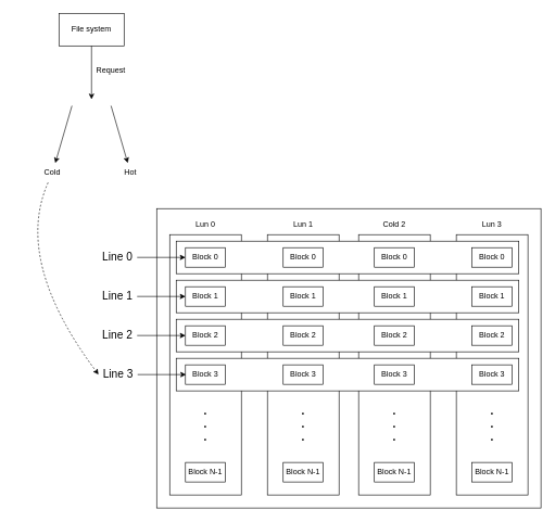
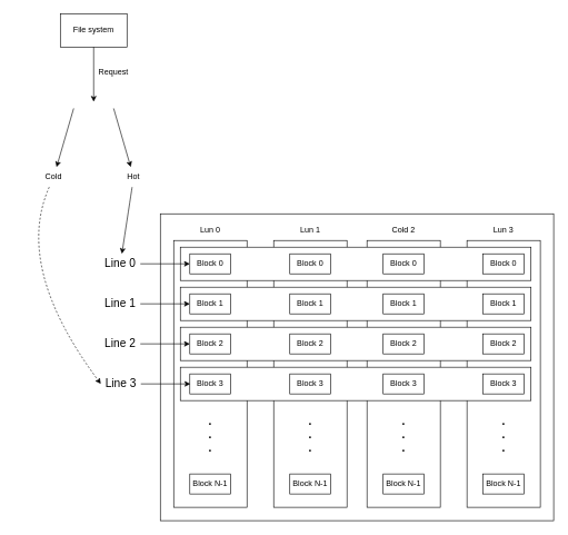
+ <mxCell id="50" value="" style="curved=1;endArrow=classic;html=1;rounded=0;" edge="1" parent="1" source="48" target="20"><mxGeometry width="50" height="50" relative="1" as="geometry"><mxPoint x="280" y="380" as="sourcePoint" /><mxPoint x="330" y="330" as="targetPoint" /><Array as="points" /></mxGeometry></mxCell>
